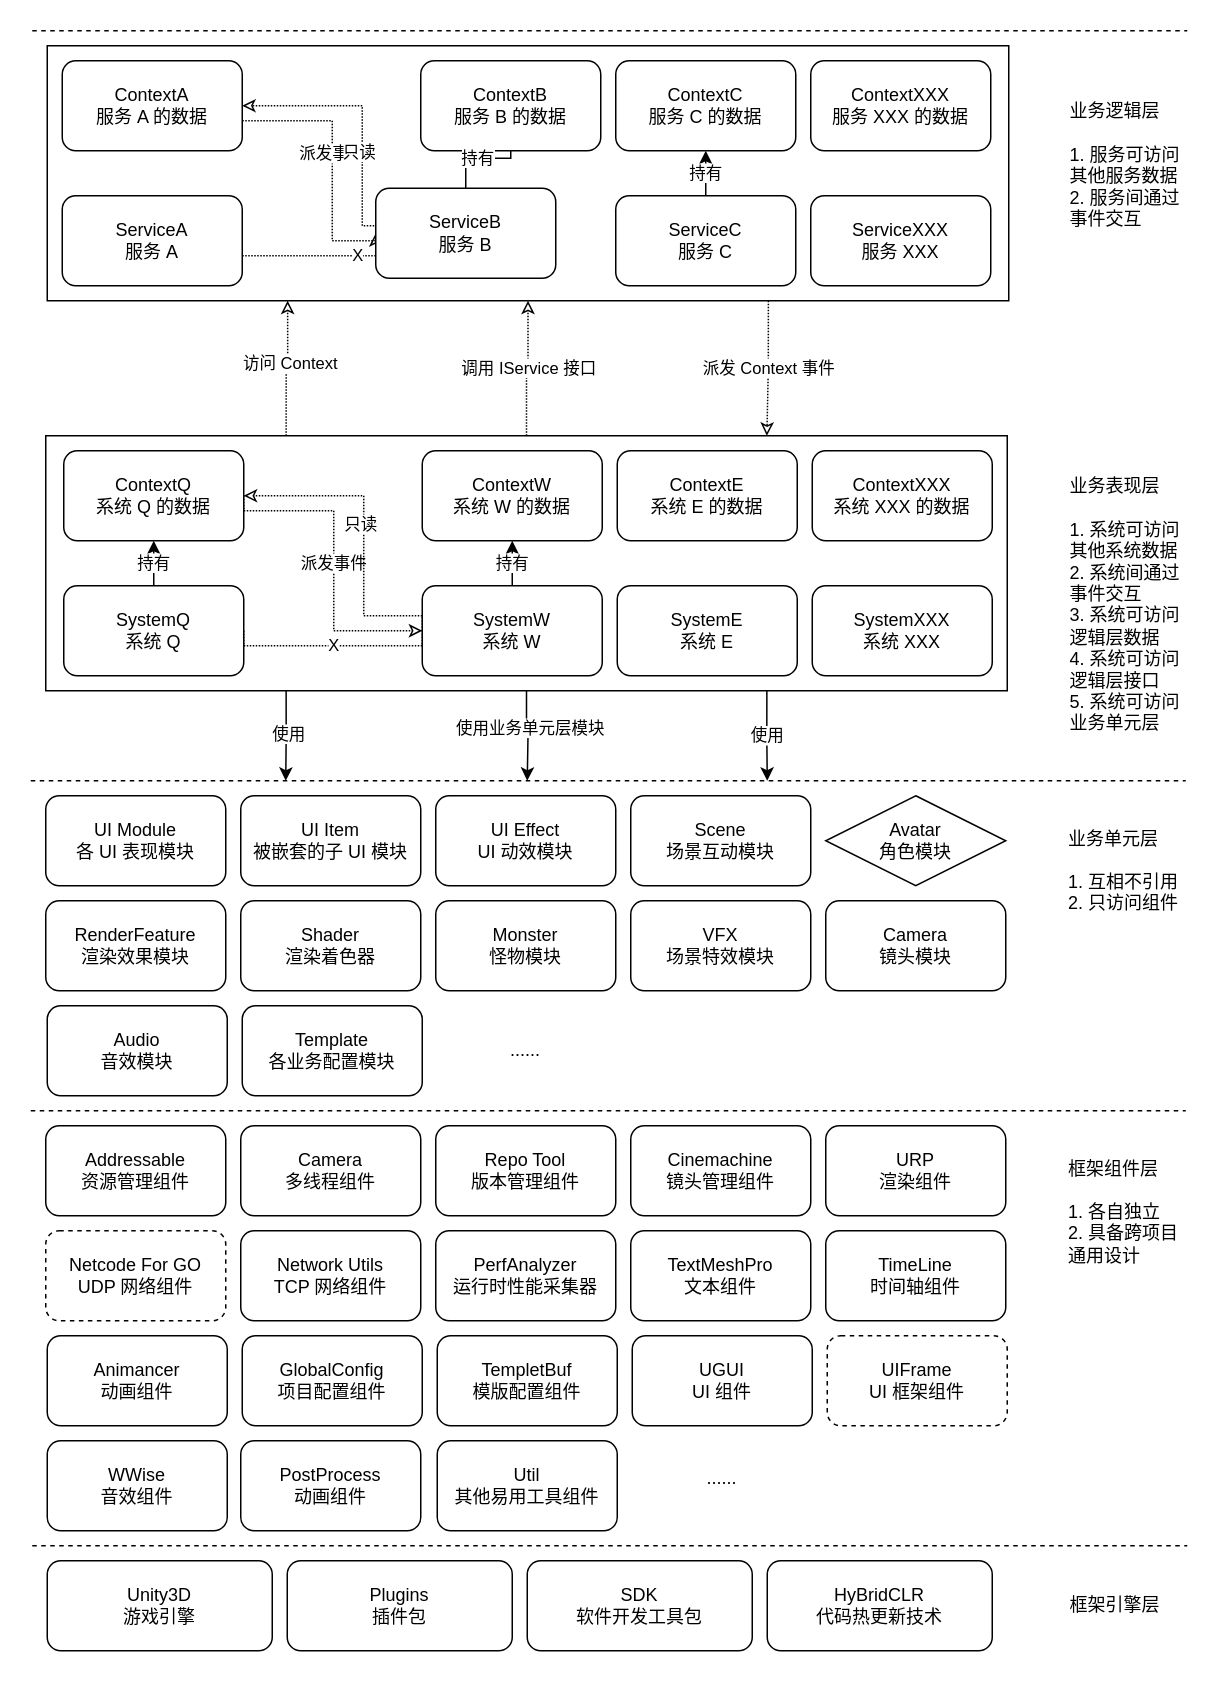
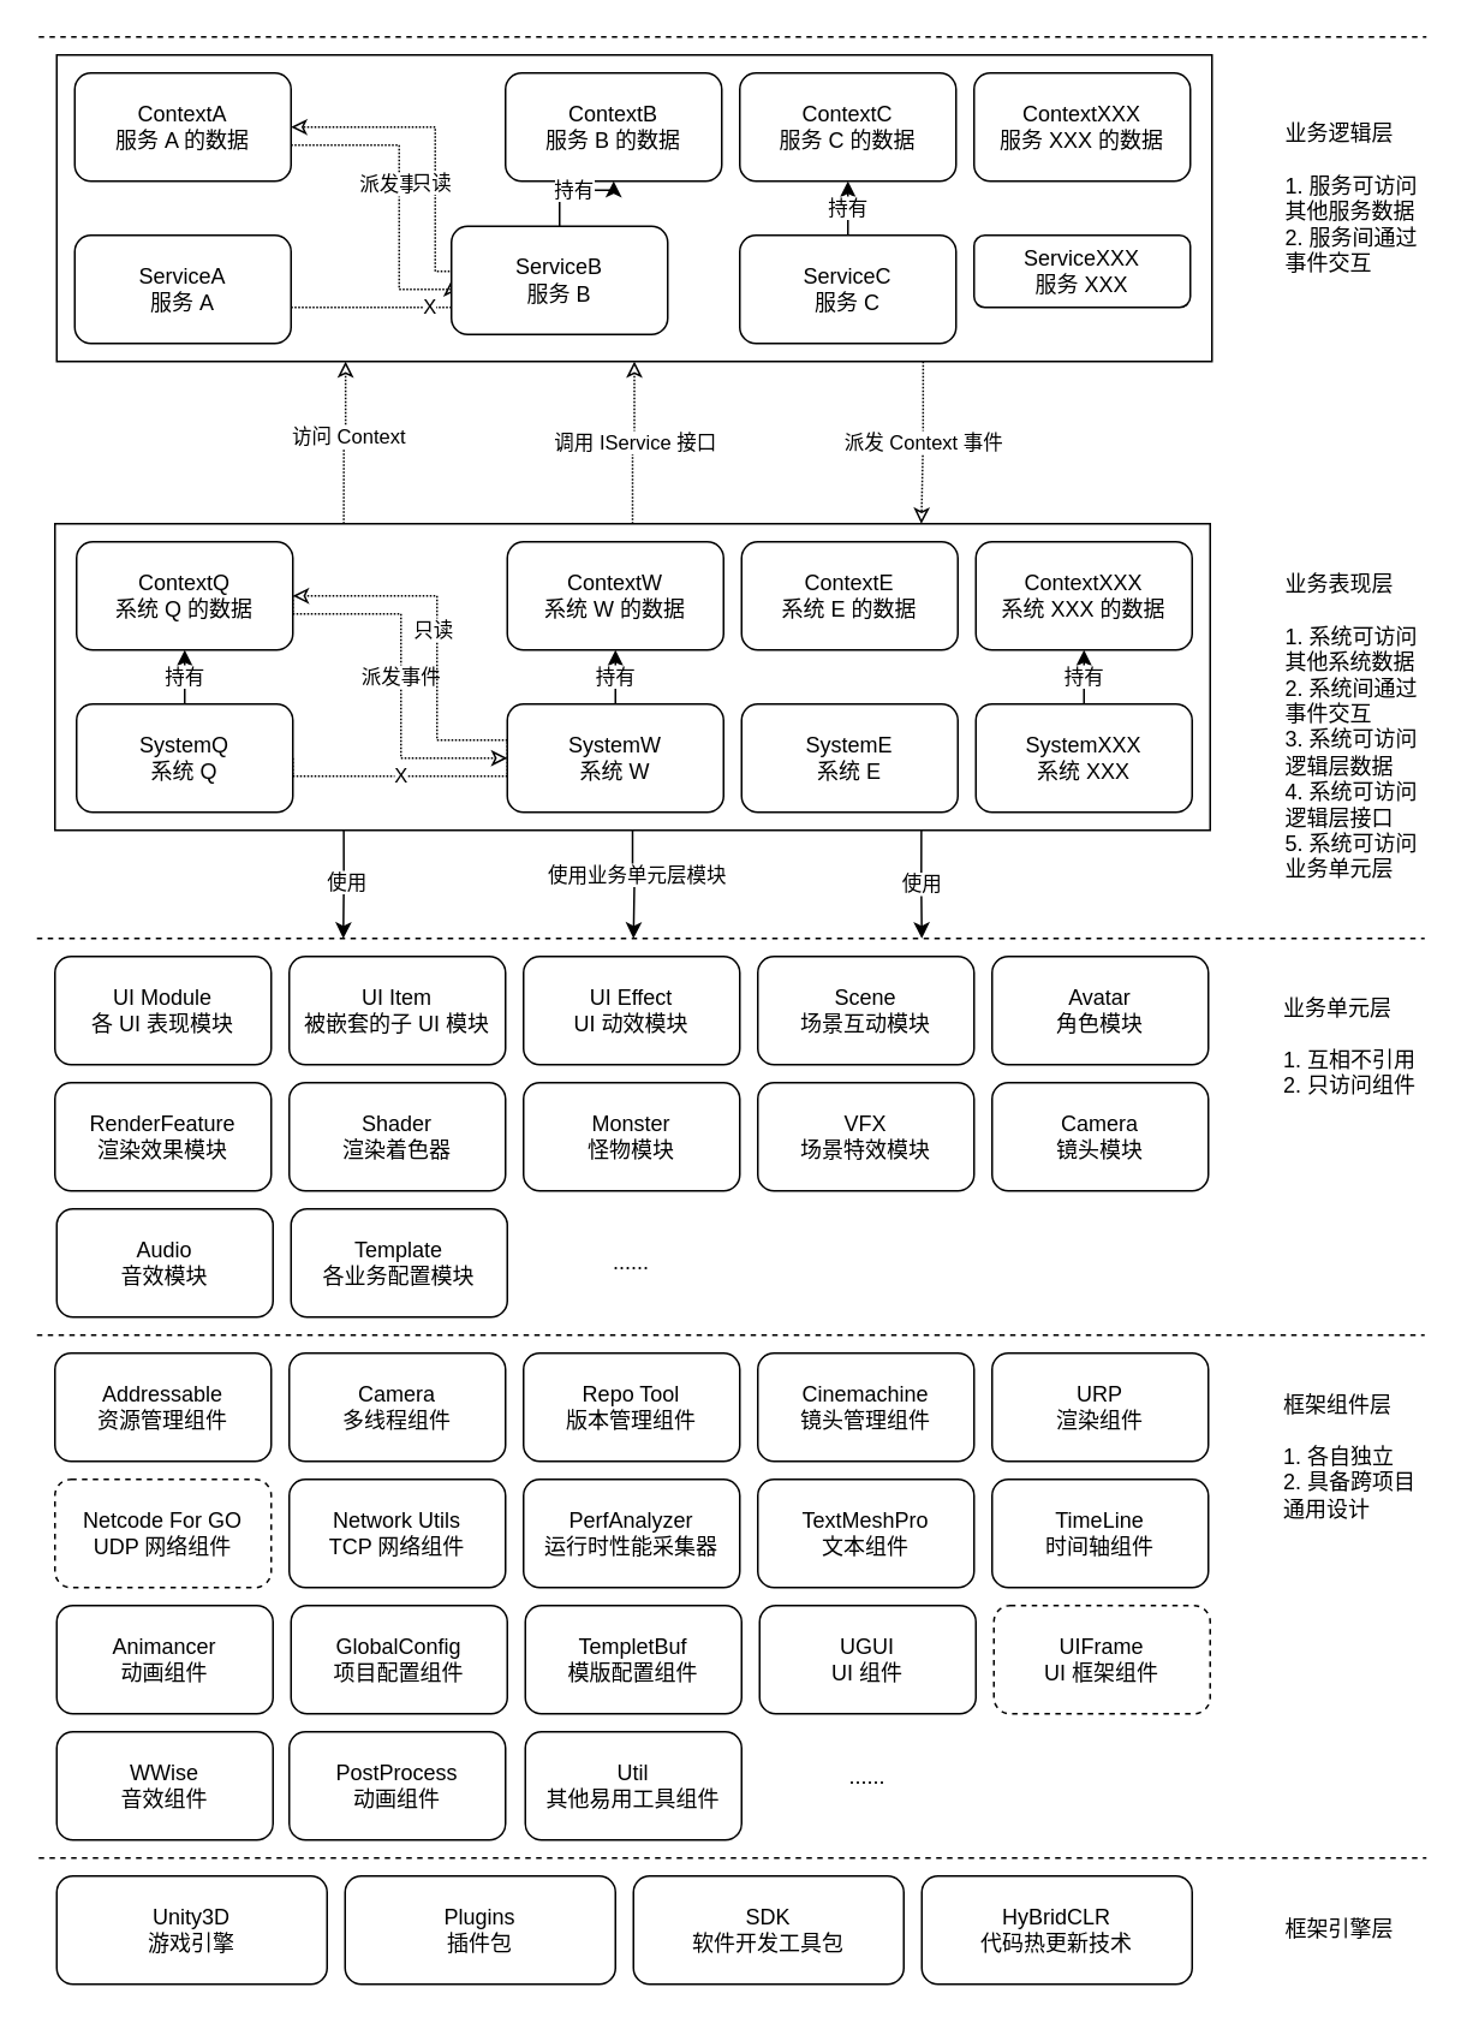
- <mxCell id="54" value="持有" style="edgeStyle=orthogonalEdgeStyle;rounded=0;orthogonalLoop=1;jettySize=auto;html=1;exitX=0.5;exitY=0;exitDx=0;exitDy=0;endArrow=none;" edge="1" parent="1" source="57" target="53"><mxGeometry relative="1" as="geometry" /></mxCell>
+ <mxCell id="54" value="持有" style="edgeStyle=orthogonalEdgeStyle;rounded=0;orthogonalLoop=1;jettySize=auto;html=1;exitX=0.5;exitY=0;exitDx=0;exitDy=0;" edge="1" parent="1" source="57" target="53"><mxGeometry relative="1" as="geometry" /></mxCell>
- <mxCell id="62" value="ServiceXXX&lt;br&gt;服务 XXX" style="rounded=1;whiteSpace=wrap;html=1;" vertex="1" parent="1"><mxGeometry x="540" y="130" width="120" height="60" as="geometry" /></mxCell>
+ <mxCell id="62" value="ServiceXXX&lt;br&gt;服务 XXX" style="rounded=1;whiteSpace=wrap;html=1;" vertex="1" parent="1"><mxGeometry x="540" y="130" width="120" height="40" as="geometry" /></mxCell>
+ <mxCell id="85" value="持有" style="edgeStyle=orthogonalEdgeStyle;rounded=0;orthogonalLoop=1;jettySize=auto;html=1;exitX=0.5;exitY=0;exitDx=0;exitDy=0;" edge="1" parent="1" source="86" target="84"><mxGeometry relative="1" as="geometry" /></mxCell>
- <mxCell id="32" value="Avatar&lt;br&gt;角色模块" style="rhombus;whiteSpace=wrap;html=1;" vertex="1" parent="1"><mxGeometry x="550" y="530" width="120" height="60" as="geometry" /></mxCell>
+ <mxCell id="32" value="Avatar&lt;br&gt;角色模块" style="rounded=1;whiteSpace=wrap;html=1;" vertex="1" parent="1"><mxGeometry x="550" y="530" width="120" height="60" as="geometry" /></mxCell>
